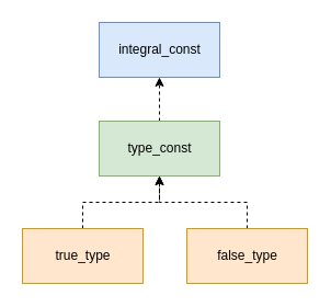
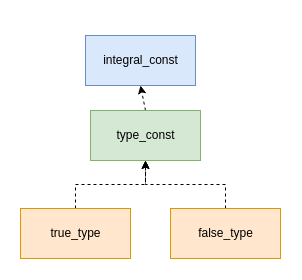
- <mxCell id="2" value="integral_const" style="html=1;fillColor=#dae8fc;strokeColor=#6c8ebf;" vertex="1" parent="1"><mxGeometry x="90" y="20" width="110" height="50" as="geometry" /></mxCell>
+ <mxCell id="2" value="integral_const" style="html=1;fillColor=#dae8fc;strokeColor=#6c8ebf;" vertex="1" parent="1"><mxGeometry x="85" y="35" width="110" height="50" as="geometry" /></mxCell>
